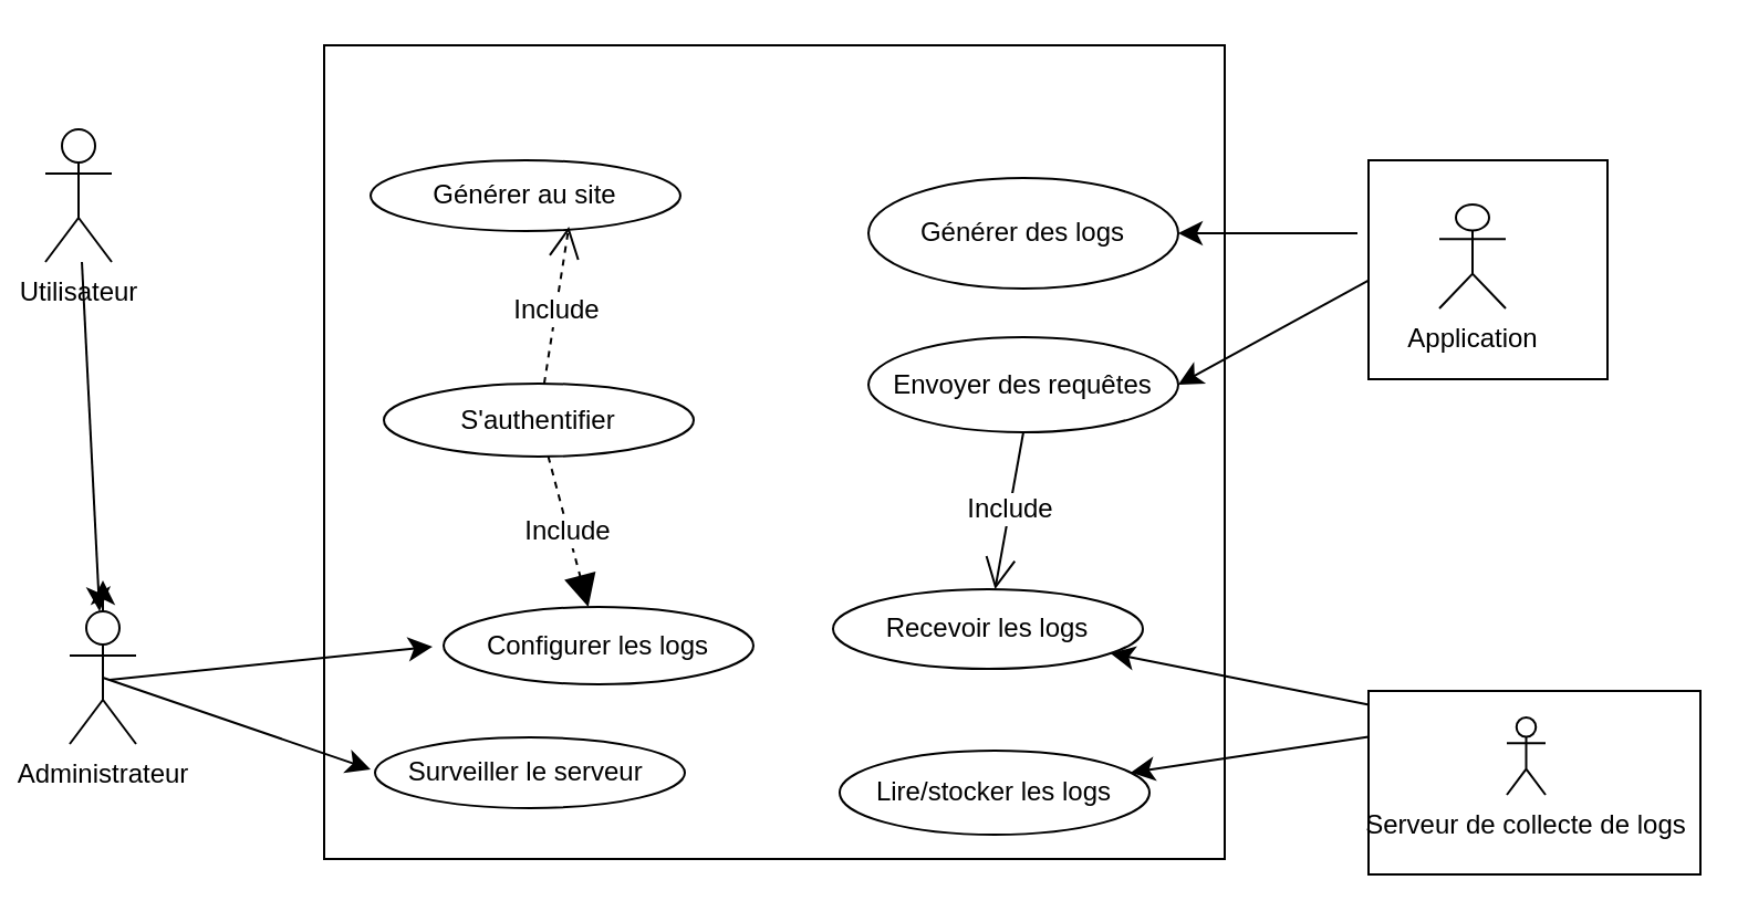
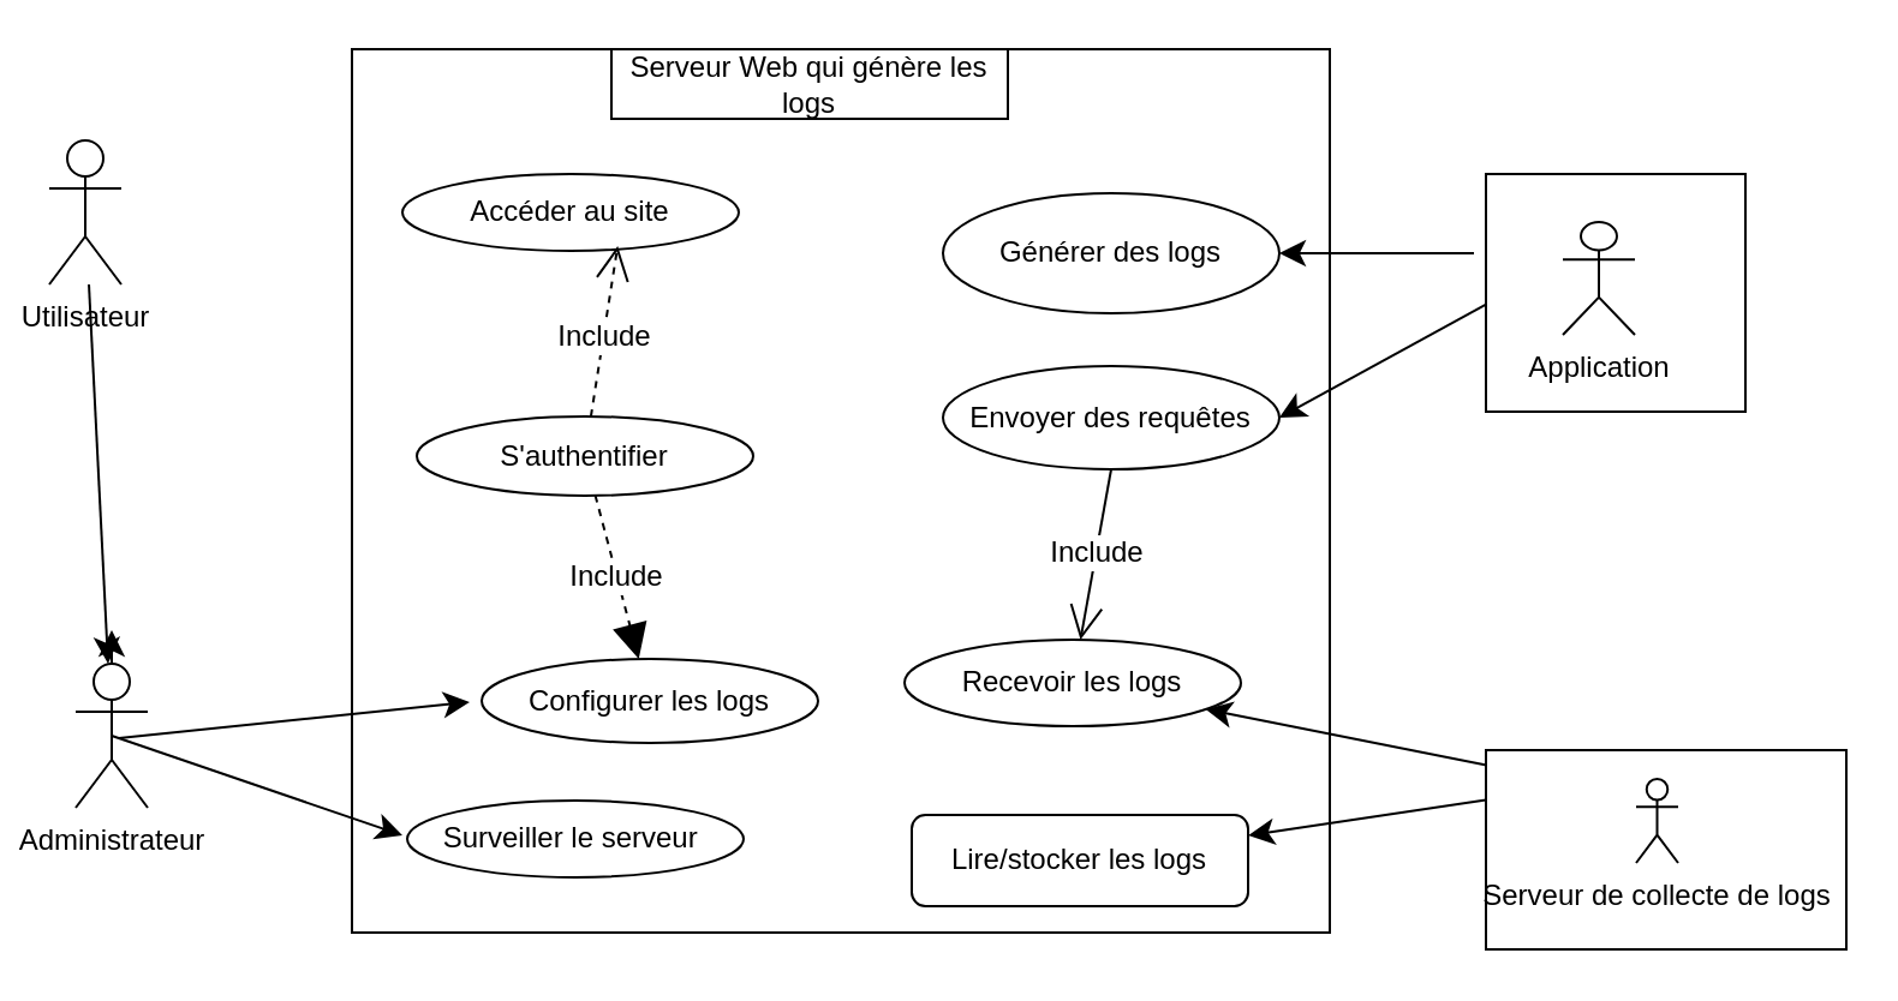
+ <mxCell id="7" value="Serveur Web qui génère les logs" style="html=1;whiteSpace=wrap;" vertex="1" parent="1"><mxGeometry x="254" y="20" width="165" height="29" as="geometry" /></mxCell>
- <mxCell id="8" value="Générer au site" style="ellipse;whiteSpace=wrap;html=1;" vertex="1" parent="1"><mxGeometry x="167" y="72" width="140" height="32" as="geometry" /></mxCell>
+ <mxCell id="8" value="Accéder au site" style="ellipse;whiteSpace=wrap;html=1;" vertex="1" parent="1"><mxGeometry x="167" y="72" width="140" height="32" as="geometry" /></mxCell>
- <mxCell id="13" value="Lire/stocker les logs" style="ellipse;whiteSpace=wrap;html=1;" vertex="1" parent="1"><mxGeometry x="379" y="339" width="140" height="38" as="geometry" /></mxCell>
+ <mxCell id="13" value="Lire/stocker les logs" style="whiteSpace=wrap;html=1;rounded=1;" vertex="1" parent="1"><mxGeometry x="379" y="339" width="140" height="38" as="geometry" /></mxCell>
